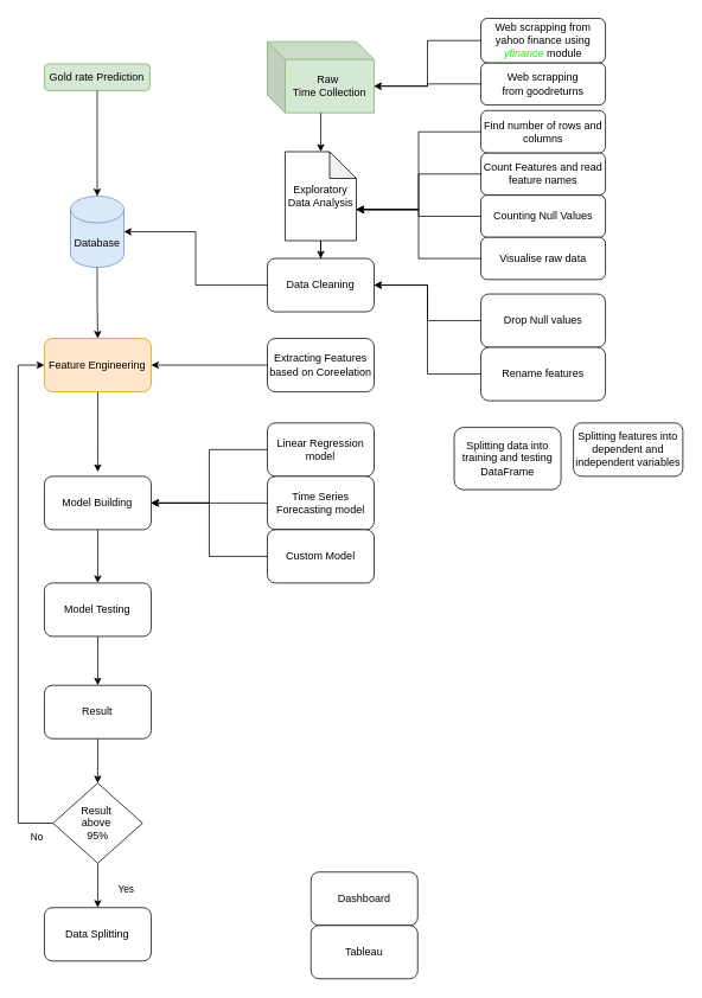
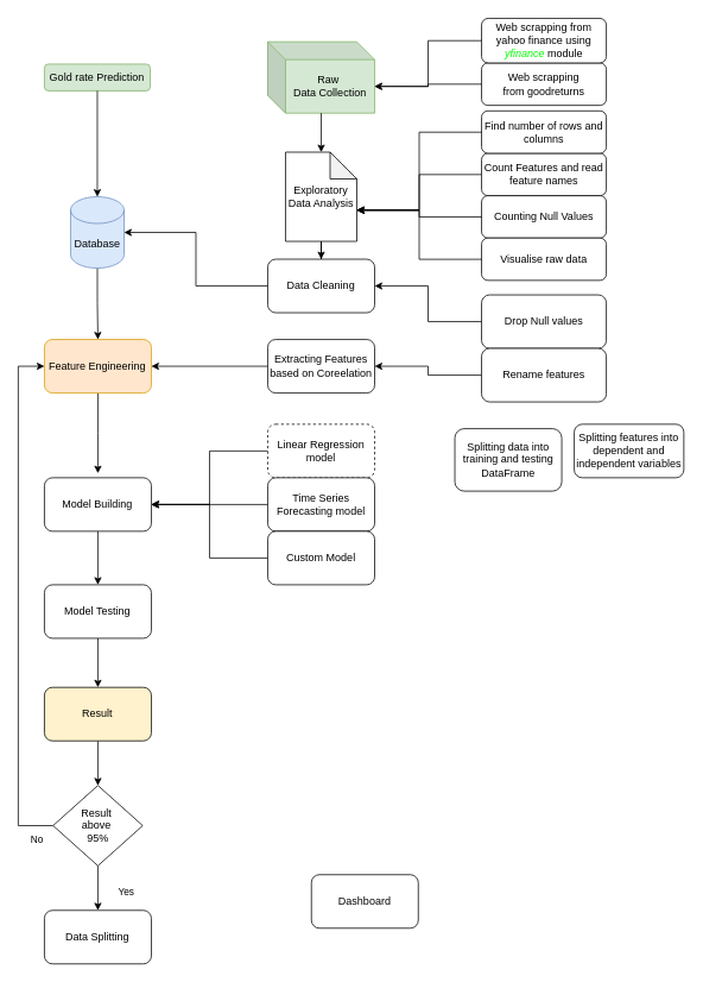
- <mxCell id="5" value="Raw&amp;nbsp;&lt;div&gt;Time Collection&lt;/div&gt;" style="shape=cube;whiteSpace=wrap;html=1;boundedLbl=1;backgroundOutline=1;darkOpacity=0.05;darkOpacity2=0.1;fillColor=#d5e8d4;strokeColor=#82b366;" parent="1" vertex="1"><mxGeometry x="300" y="46.25" width="120" height="80" as="geometry" /></mxCell>
+ <mxCell id="5" value="Raw&amp;nbsp;&lt;div&gt;Data Collection&lt;/div&gt;" style="shape=cube;whiteSpace=wrap;html=1;boundedLbl=1;backgroundOutline=1;darkOpacity=0.05;darkOpacity2=0.1;fillColor=#d5e8d4;strokeColor=#82b366;" parent="1" vertex="1"><mxGeometry x="300" y="46.25" width="120" height="80" as="geometry" /></mxCell>
- <mxCell id="49" style="edgeStyle=orthogonalEdgeStyle;rounded=0;orthogonalLoop=1;jettySize=auto;html=1;entryX=1;entryY=0.5;entryDx=0;entryDy=0;" parent="1" source="50" target="10" edge="1"><mxGeometry relative="1" as="geometry" /></mxCell>
+ <mxCell id="49" style="edgeStyle=orthogonalEdgeStyle;rounded=0;orthogonalLoop=1;jettySize=auto;html=1;" parent="1" source="50" target="36" edge="1"><mxGeometry relative="1" as="geometry" /></mxCell>
- <mxCell id="16" value="Linear Regression model" style="rounded=1;whiteSpace=wrap;html=1;" parent="1" vertex="1"><mxGeometry x="300" y="475" width="120" height="60" as="geometry" /></mxCell>
+ <mxCell id="16" value="Linear Regression model" style="rounded=1;whiteSpace=wrap;html=1;dashed=1;" parent="1" vertex="1"><mxGeometry x="300" y="475" width="120" height="60" as="geometry" /></mxCell>
- <mxCell id="24" value="Result" style="rounded=1;whiteSpace=wrap;html=1;" parent="1" vertex="1"><mxGeometry x="49.38" y="770" width="120" height="60" as="geometry" /></mxCell>
+ <mxCell id="24" value="Result" style="rounded=1;whiteSpace=wrap;html=1;fillColor=#fff2cc;" parent="1" vertex="1"><mxGeometry x="49.38" y="770" width="120" height="60" as="geometry" /></mxCell>
- <mxCell id="31" value="Tableau" style="rounded=1;whiteSpace=wrap;html=1;" parent="1" vertex="1"><mxGeometry x="349" y="1040" width="120" height="60" as="geometry" /></mxCell>
